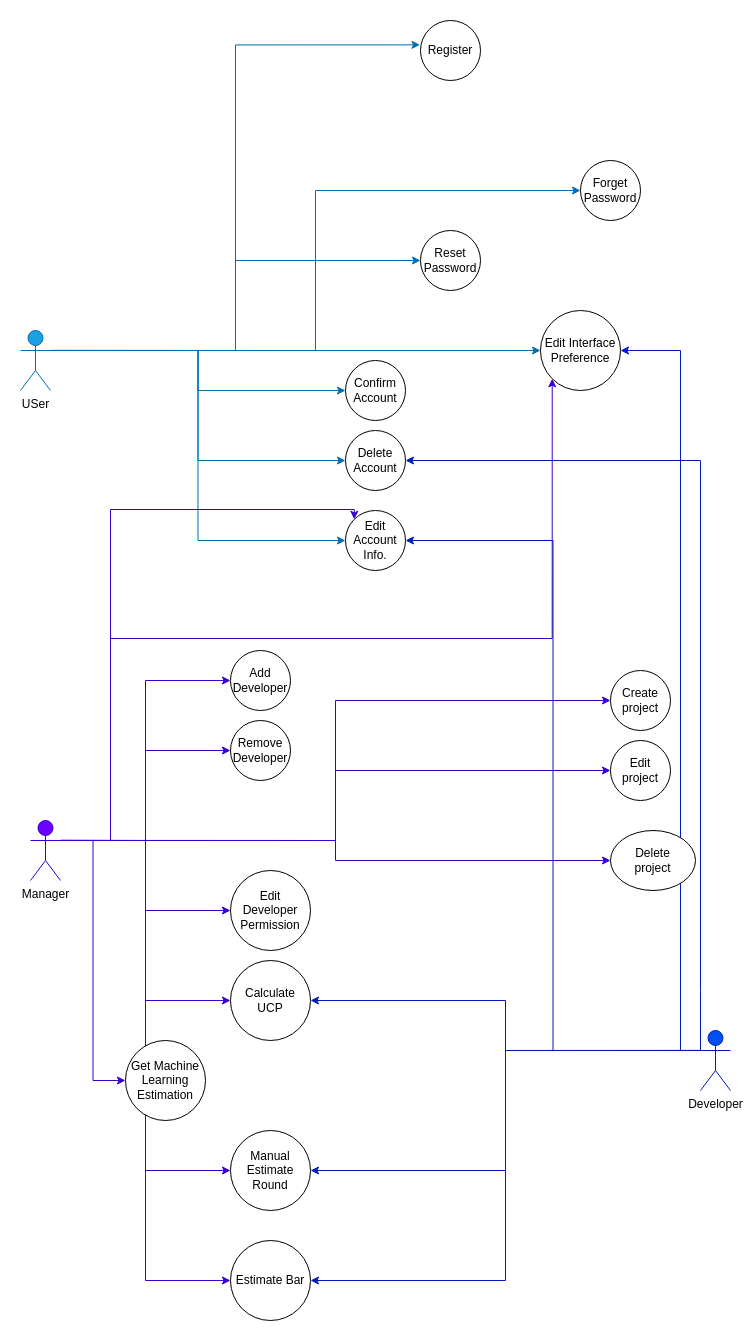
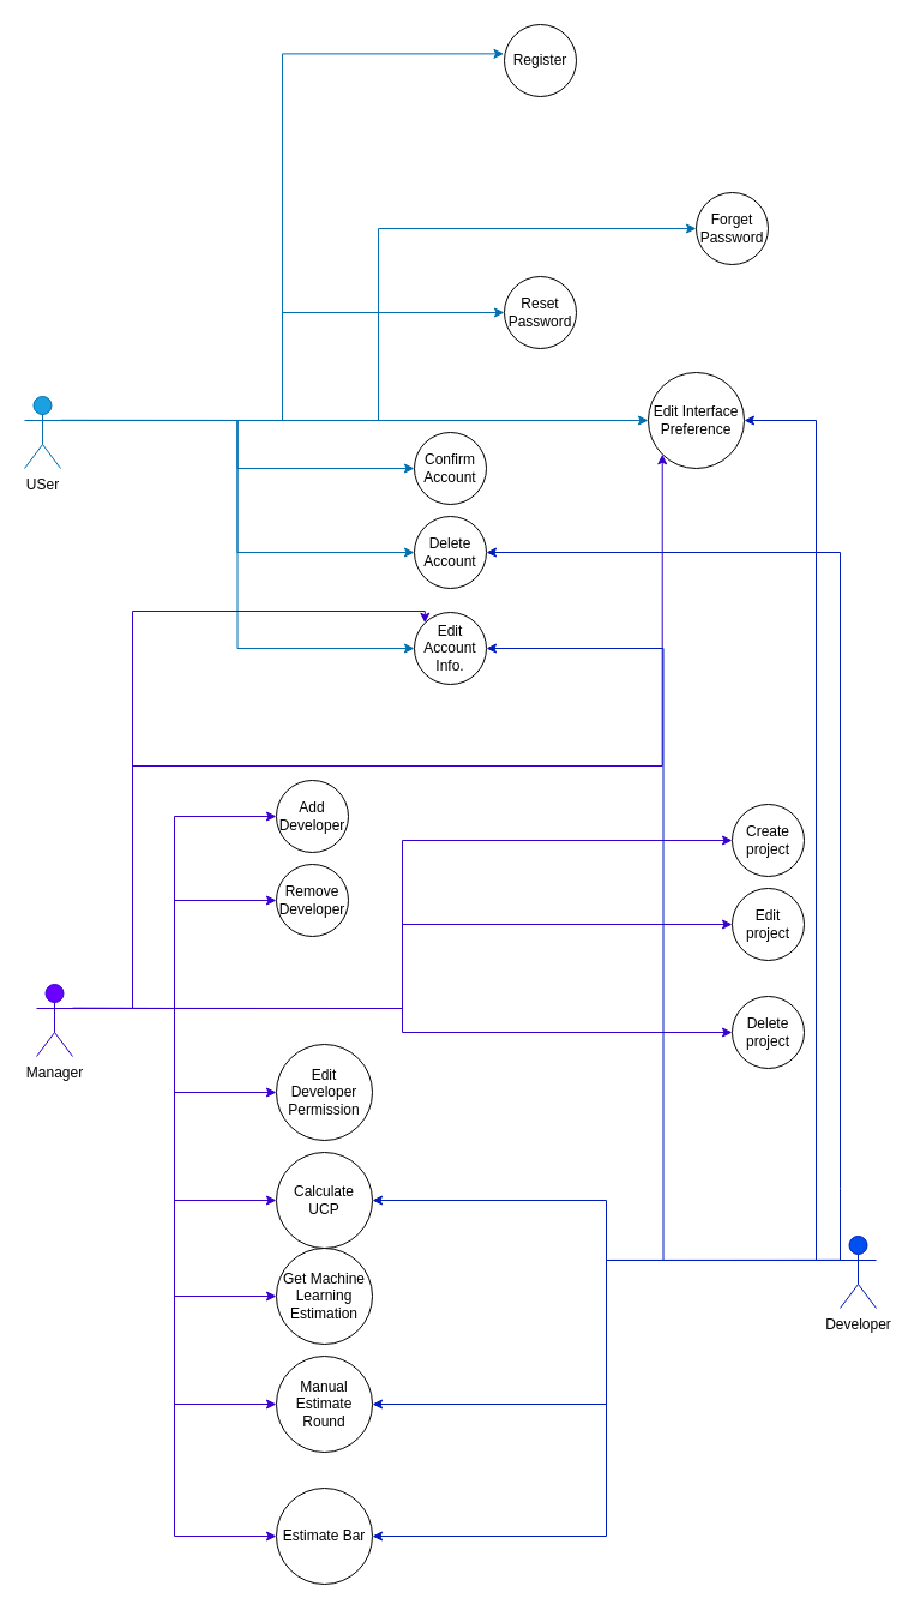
- <mxCell id="39" value="Delete&lt;br&gt;project" style="ellipse;whiteSpace=wrap;html=1;" vertex="1" parent="1"><mxGeometry x="610" y="830" width="85" height="60" as="geometry" /></mxCell>
+ <mxCell id="39" value="Delete&lt;br&gt;project" style="ellipse;whiteSpace=wrap;html=1;" vertex="1" parent="1"><mxGeometry x="610" y="830" width="60" height="60" as="geometry" /></mxCell>
- <mxCell id="44" value="Get Machine Learning Estimation" style="ellipse;whiteSpace=wrap;html=1;" vertex="1" parent="1"><mxGeometry x="125" y="1040" width="80" height="80" as="geometry" /></mxCell>
+ <mxCell id="44" value="Get Machine Learning Estimation" style="ellipse;whiteSpace=wrap;html=1;" vertex="1" parent="1"><mxGeometry x="230" y="1040" width="80" height="80" as="geometry" /></mxCell>
